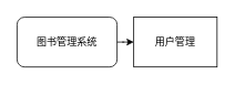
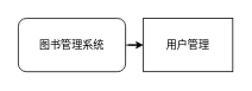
- <mxCell id="4" style="edgeStyle=orthogonalEdgeStyle;rounded=1;orthogonalLoop=1;jettySize=auto;html=1;dashed=1;" edge="1" parent="1" source="2" target="3"><mxGeometry relative="1" as="geometry" /></mxCell>
+ <mxCell id="4" style="edgeStyle=orthogonalEdgeStyle;rounded=1;orthogonalLoop=1;jettySize=auto;html=1;" edge="1" parent="1" source="2" target="3"><mxGeometry relative="1" as="geometry" /></mxCell>
